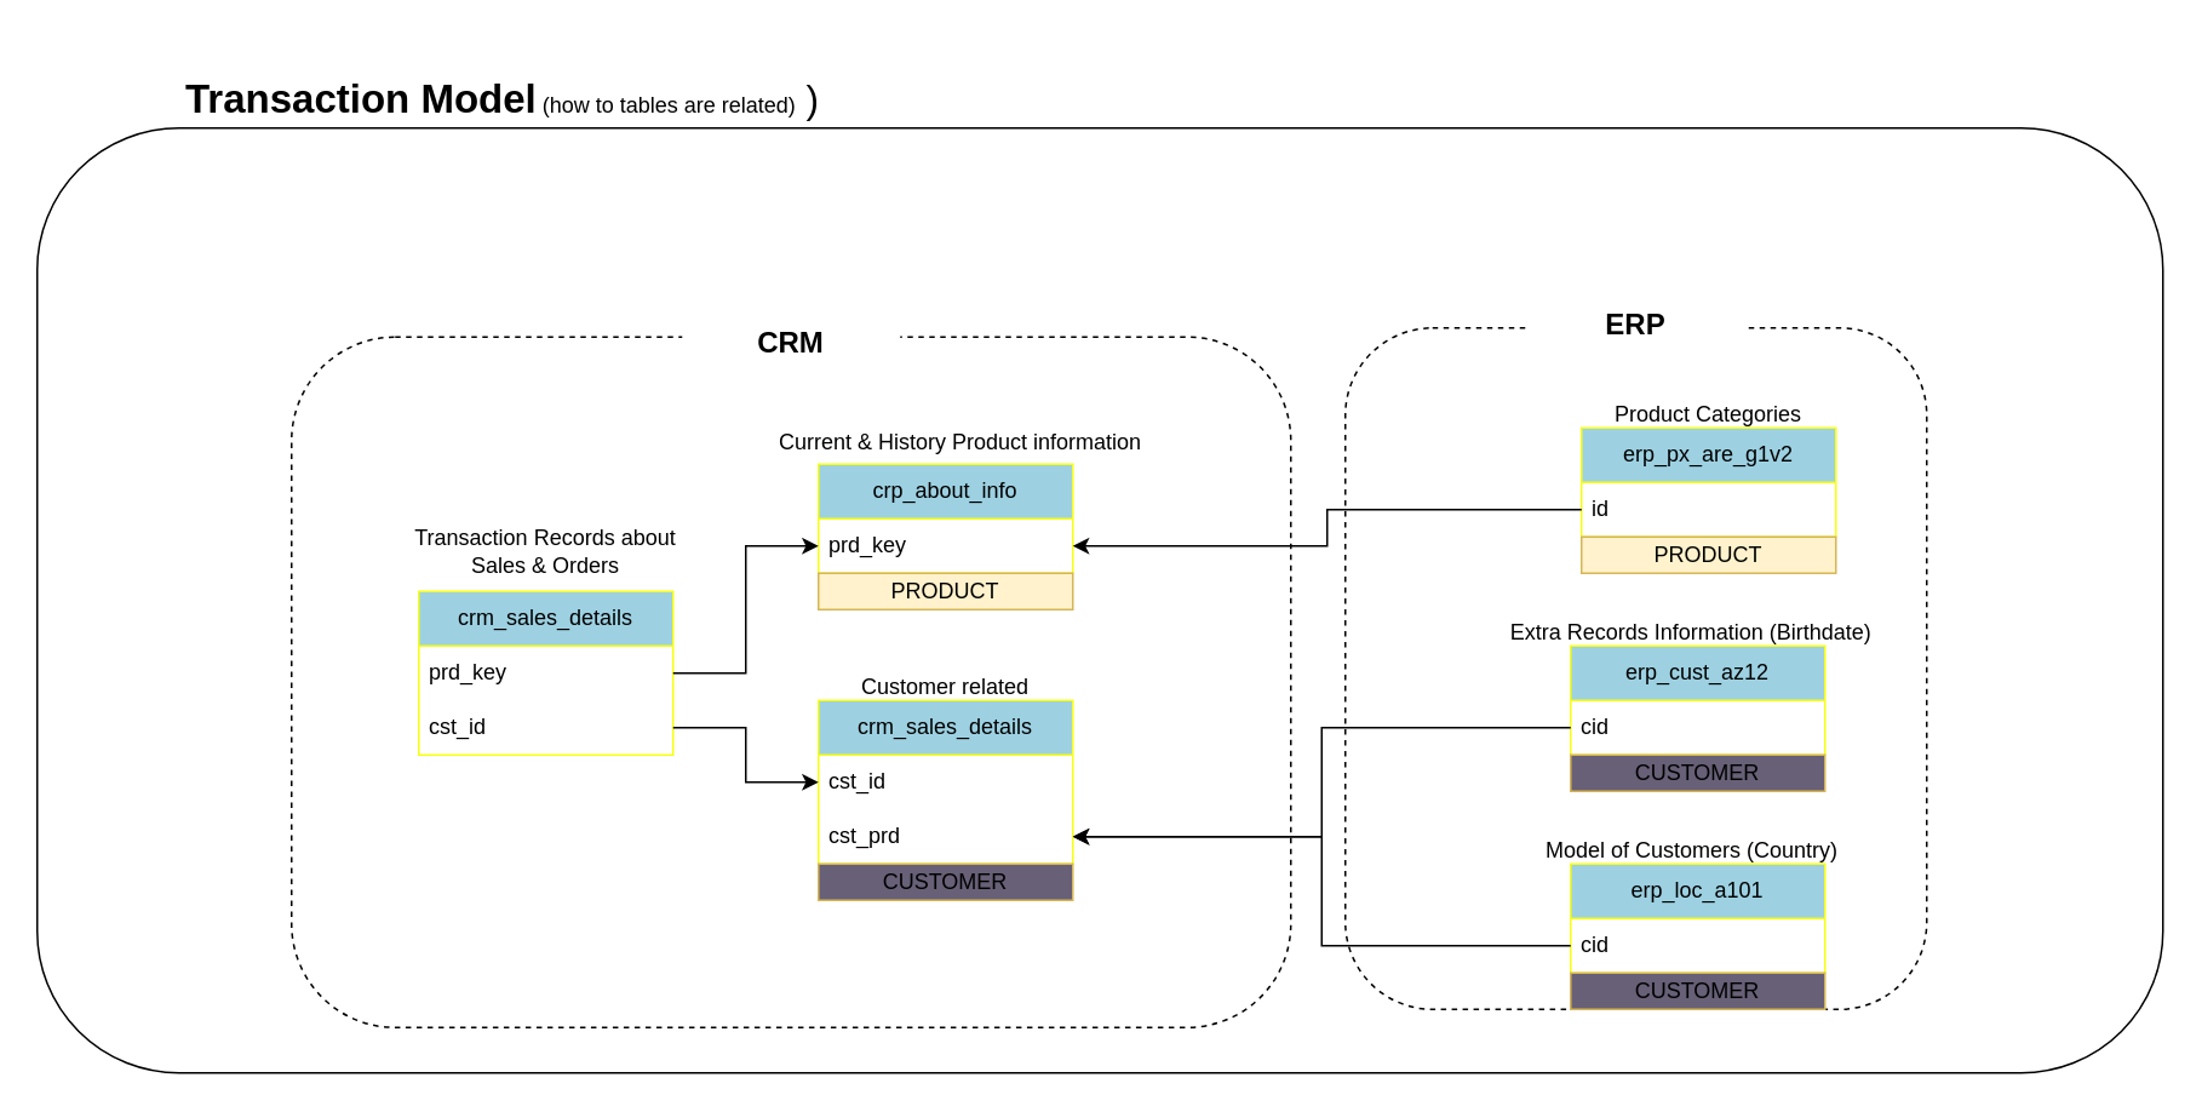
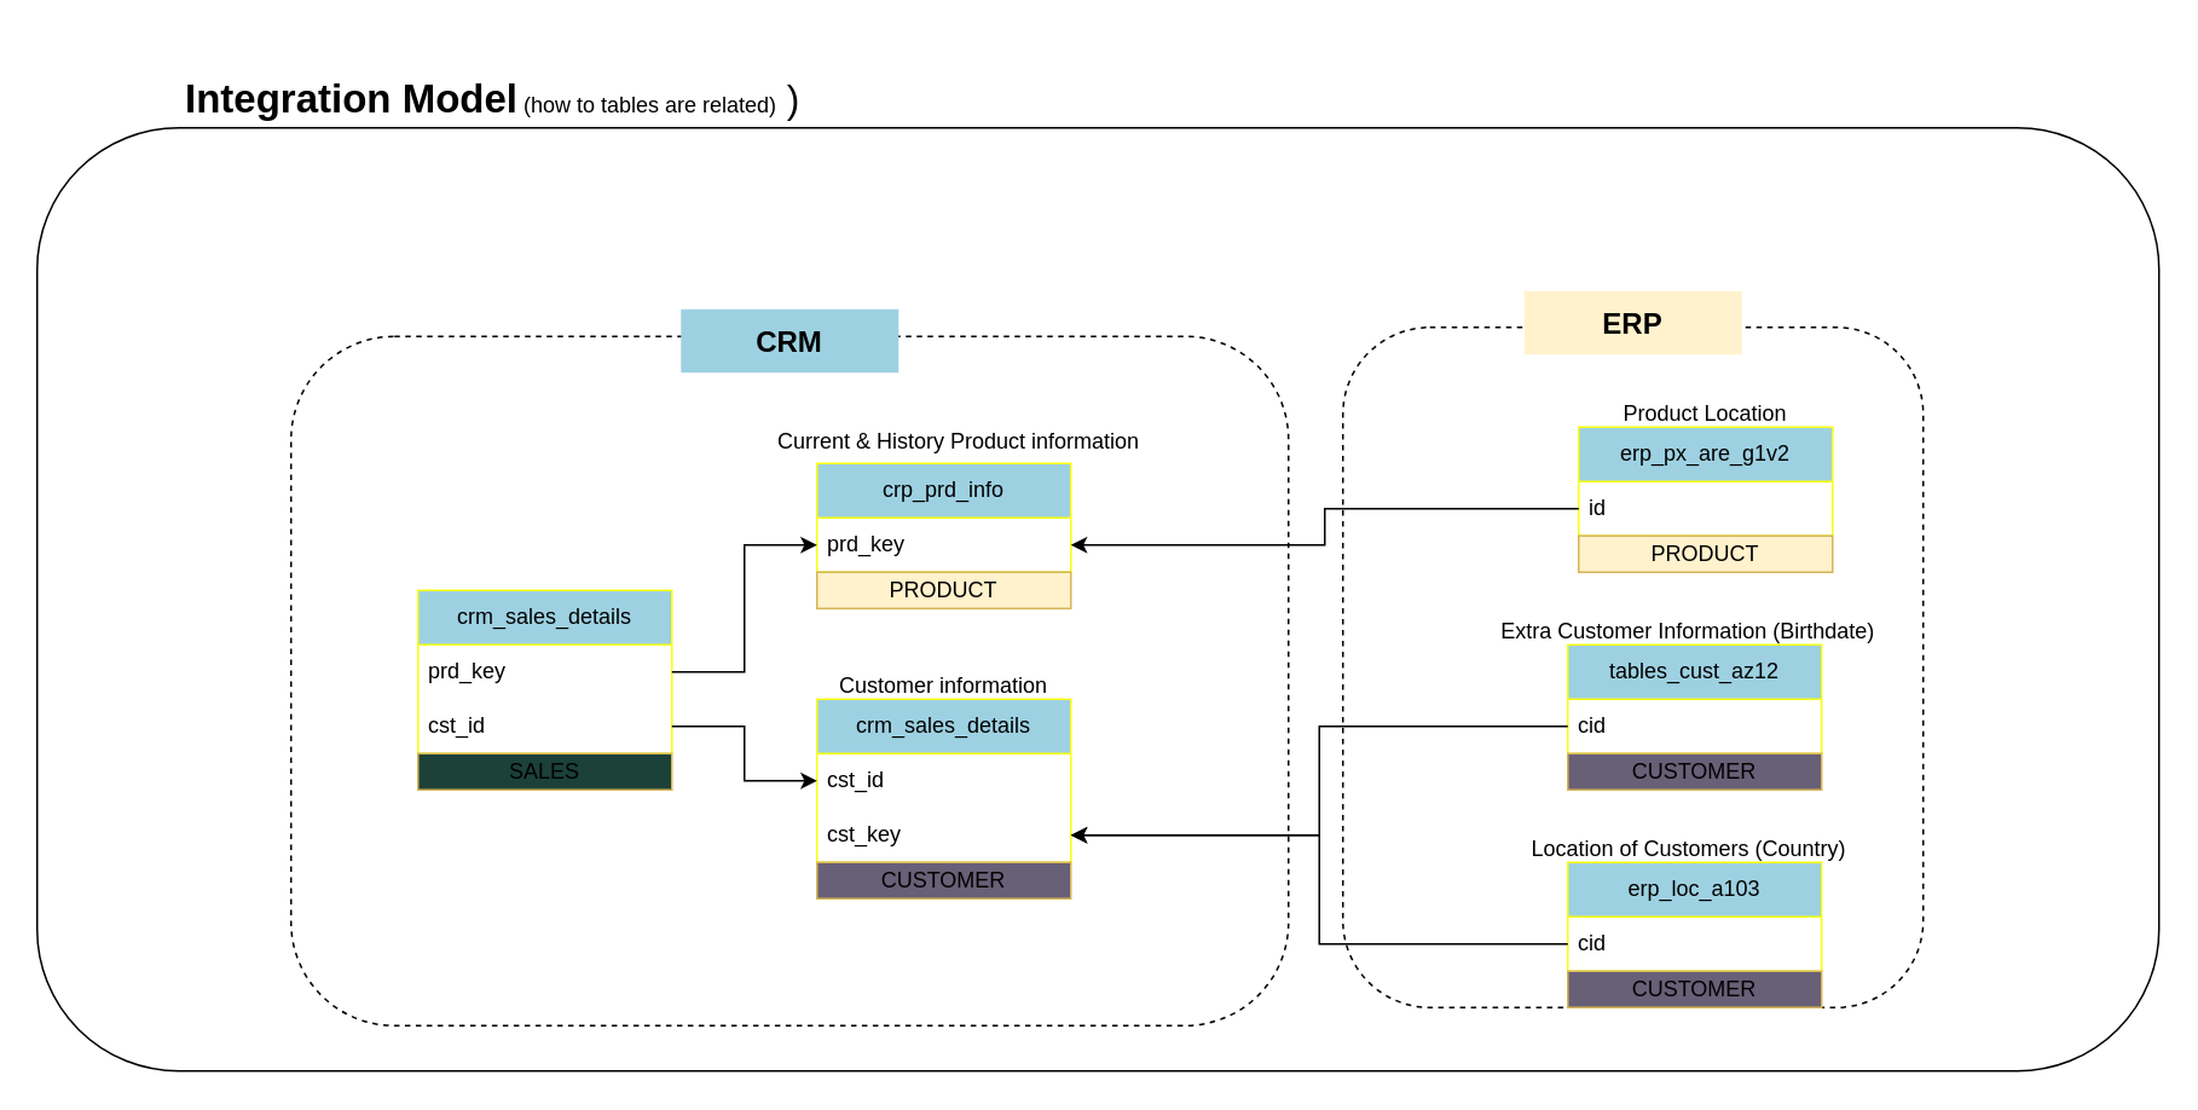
- <mxCell id="2" value="&lt;font style=&quot;&quot;&gt;&lt;b style=&quot;font-size: 22px;&quot;&gt;Transaction Model&lt;/b&gt;&lt;b&gt;&lt;font&gt; &lt;/font&gt;&lt;/b&gt;&lt;span&gt;&lt;font style=&quot;&quot;&gt;&lt;font&gt;(how to tables are related)&lt;/font&gt;&lt;span style=&quot;font-size: 21px;&quot;&gt; )&lt;/span&gt;&lt;/font&gt;&lt;/span&gt;&lt;/font&gt;" style="text;html=1;align=left;verticalAlign=middle;whiteSpace=wrap;rounded=0;" parent="1" vertex="1"><mxGeometry x="100" y="20" width="390" height="70" as="geometry" /></mxCell>
+ <mxCell id="2" value="&lt;font style=&quot;&quot;&gt;&lt;b style=&quot;font-size: 22px;&quot;&gt;Integration Model&lt;/b&gt;&lt;b&gt;&lt;font&gt; &lt;/font&gt;&lt;/b&gt;&lt;span&gt;&lt;font style=&quot;&quot;&gt;&lt;font&gt;(how to tables are related)&lt;/font&gt;&lt;span style=&quot;font-size: 21px;&quot;&gt; )&lt;/span&gt;&lt;/font&gt;&lt;/span&gt;&lt;/font&gt;" style="text;html=1;align=left;verticalAlign=middle;whiteSpace=wrap;rounded=0;" parent="1" vertex="1"><mxGeometry x="100" y="20" width="390" height="70" as="geometry" /></mxCell>
- <mxCell id="25" value="&lt;b&gt;&lt;font style=&quot;font-size: 16px;&quot;&gt;ERP&lt;/font&gt;&lt;/b&gt;" style="rounded=0;whiteSpace=wrap;html=1;strokeColor=none;" parent="1" vertex="1"><mxGeometry x="840" y="160" width="120" height="35" as="geometry" /></mxCell>
+ <mxCell id="25" value="&lt;b&gt;&lt;font style=&quot;font-size: 16px;&quot;&gt;ERP&lt;/font&gt;&lt;/b&gt;" style="rounded=0;whiteSpace=wrap;html=1;strokeColor=none;fillColor=#fff2cc;" parent="1" vertex="1"><mxGeometry x="840" y="160" width="120" height="35" as="geometry" /></mxCell>
- <mxCell id="24" value="&lt;b&gt;&lt;font style=&quot;font-size: 16px;&quot;&gt;CRM&lt;/font&gt;&lt;/b&gt;" style="rounded=0;whiteSpace=wrap;html=1;strokeColor=none;" parent="1" vertex="1"><mxGeometry x="375" y="170" width="120" height="35" as="geometry" /></mxCell>
+ <mxCell id="24" value="&lt;b&gt;&lt;font style=&quot;font-size: 16px;&quot;&gt;CRM&lt;/font&gt;&lt;/b&gt;" style="rounded=0;whiteSpace=wrap;html=1;strokeColor=none;fillColor=#9dd1e2;" parent="1" vertex="1"><mxGeometry x="375" y="170" width="120" height="35" as="geometry" /></mxCell>
- <mxCell id="29" value="Product Categories" style="text;html=1;align=center;verticalAlign=middle;whiteSpace=wrap;rounded=0;" parent="1" vertex="1"><mxGeometry x="865" y="205" width="150" height="45" as="geometry" /></mxCell>
+ <mxCell id="29" value="Product Location" style="text;html=1;align=center;verticalAlign=middle;whiteSpace=wrap;rounded=0;" parent="1" vertex="1"><mxGeometry x="865" y="205" width="150" height="45" as="geometry" /></mxCell>
- <mxCell id="6" value="&lt;font style=&quot;color: rgb(0, 0, 0);&quot;&gt;crp_about_info&lt;/font&gt;" style="swimlane;fontStyle=0;childLayout=stackLayout;horizontal=1;startSize=30;horizontalStack=0;resizeParent=1;resizeParentMax=0;resizeLast=0;collapsible=1;marginBottom=0;whiteSpace=wrap;html=1;fillColor=#9DD1E2;fontColor=#ffffff;strokeColor=#F7FF12;" parent="1" vertex="1"><mxGeometry y="255" width="140" height="60" as="geometry" x="450" /></mxCell>
+ <mxCell id="6" value="&lt;font style=&quot;color: rgb(0, 0, 0);&quot;&gt;crp_prd_info&lt;/font&gt;" style="swimlane;fontStyle=0;childLayout=stackLayout;horizontal=1;startSize=30;horizontalStack=0;resizeParent=1;resizeParentMax=0;resizeLast=0;collapsible=1;marginBottom=0;whiteSpace=wrap;html=1;fillColor=#9DD1E2;fontColor=#ffffff;strokeColor=#F7FF12;" parent="1" vertex="1"><mxGeometry y="255" width="140" height="60" as="geometry" x="450" /></mxCell>
- <mxCell id="26" value="Transaction Records about&lt;div&gt;Sales &amp;amp; Orders&lt;/div&gt;" style="text;html=1;align=center;verticalAlign=middle;whiteSpace=wrap;rounded=0;" parent="1" vertex="1"><mxGeometry x="225" y="280" width="150" height="45" as="geometry" /></mxCell>
- <mxCell id="30" value="Extra Records Information (Birthdate)" style="text;html=1;align=center;verticalAlign=middle;whiteSpace=wrap;rounded=0;" parent="1" vertex="1"><mxGeometry x="795.25" y="325" width="271" height="45" as="geometry" /></mxCell>
+ <mxCell id="30" value="Extra Customer Information (Birthdate)" style="text;html=1;align=center;verticalAlign=middle;whiteSpace=wrap;rounded=0;" parent="1" vertex="1"><mxGeometry x="795.25" y="325" width="271" height="45" as="geometry" /></mxCell>
- <mxCell id="13" value="&lt;font style=&quot;color: rgb(0, 0, 0);&quot;&gt;erp_cust_az12&lt;/font&gt;" style="swimlane;fontStyle=0;childLayout=stackLayout;horizontal=1;startSize=30;horizontalStack=0;resizeParent=1;resizeParentMax=0;resizeLast=0;collapsible=1;marginBottom=0;whiteSpace=wrap;html=1;fillColor=#9DD1E2;fontColor=#ffffff;strokeColor=#F7FF12;" parent="1" vertex="1"><mxGeometry x="864" y="355" width="140" height="60" as="geometry" /></mxCell>
+ <mxCell id="13" value="&lt;font style=&quot;color: rgb(0, 0, 0);&quot;&gt;tables_cust_az12&lt;/font&gt;" style="swimlane;fontStyle=0;childLayout=stackLayout;horizontal=1;startSize=30;horizontalStack=0;resizeParent=1;resizeParentMax=0;resizeLast=0;collapsible=1;marginBottom=0;whiteSpace=wrap;html=1;fillColor=#9DD1E2;fontColor=#ffffff;strokeColor=#F7FF12;" parent="1" vertex="1"><mxGeometry x="864" y="355" width="140" height="60" as="geometry" /></mxCell>
- <mxCell id="27" value="Customer related" style="text;html=1;align=center;verticalAlign=middle;whiteSpace=wrap;rounded=0;" parent="1" vertex="1"><mxGeometry x="445" y="355" width="150" height="45" as="geometry" /></mxCell>
+ <mxCell id="27" value="Customer information" style="text;html=1;align=center;verticalAlign=middle;whiteSpace=wrap;rounded=0;" parent="1" vertex="1"><mxGeometry x="445" y="355" width="150" height="45" as="geometry" /></mxCell>
+ <mxCell id="38" value="&lt;font style=&quot;color: rgb(0, 0, 0);&quot;&gt;SALES&lt;/font&gt;" style="text;html=1;strokeColor=#d6b656;fillColor=#1C4139;align=center;verticalAlign=middle;whiteSpace=wrap;overflow=hidden;" vertex="1" parent="1"><mxGeometry x="230" y="415" width="140" height="20" as="geometry" /></mxCell>
- <mxCell id="10" value="cst_prd" style="text;strokeColor=none;fillColor=none;align=left;verticalAlign=middle;spacingLeft=4;spacingRight=4;overflow=hidden;points=[[0,0.5],[1,0.5]];portConstraint=eastwest;rotatable=0;whiteSpace=wrap;html=1;" parent="8" vertex="1"><mxGeometry y="60" width="140" height="30" as="geometry" /></mxCell>
+ <mxCell id="10" value="cst_key" style="text;strokeColor=none;fillColor=none;align=left;verticalAlign=middle;spacingLeft=4;spacingRight=4;overflow=hidden;points=[[0,0.5],[1,0.5]];portConstraint=eastwest;rotatable=0;whiteSpace=wrap;html=1;" parent="8" vertex="1"><mxGeometry y="60" width="140" height="30" as="geometry" /></mxCell>
- <mxCell id="31" value="Model of Customers (Country)" style="text;html=1;align=center;verticalAlign=middle;whiteSpace=wrap;rounded=0;" parent="1" vertex="1"><mxGeometry x="840" y="450" width="181.5" height="35" as="geometry" /></mxCell>
+ <mxCell id="31" value="Location of Customers (Country)" style="text;html=1;align=center;verticalAlign=middle;whiteSpace=wrap;rounded=0;" parent="1" vertex="1"><mxGeometry x="840" y="450" width="181.5" height="35" as="geometry" /></mxCell>
- <mxCell id="15" value="&lt;font style=&quot;color: rgb(0, 0, 0);&quot;&gt;erp_loc_a101&lt;/font&gt;" style="swimlane;fontStyle=0;childLayout=stackLayout;horizontal=1;startSize=30;horizontalStack=0;resizeParent=1;resizeParentMax=0;resizeLast=0;collapsible=1;marginBottom=0;whiteSpace=wrap;html=1;fillColor=#9DD1E2;fontColor=#ffffff;strokeColor=#F7FF12;" parent="1" vertex="1"><mxGeometry x="864" y="475" width="140" height="60" as="geometry" /></mxCell>
+ <mxCell id="15" value="&lt;font style=&quot;color: rgb(0, 0, 0);&quot;&gt;erp_loc_a103&lt;/font&gt;" style="swimlane;fontStyle=0;childLayout=stackLayout;horizontal=1;startSize=30;horizontalStack=0;resizeParent=1;resizeParentMax=0;resizeLast=0;collapsible=1;marginBottom=0;whiteSpace=wrap;html=1;fillColor=#9DD1E2;fontColor=#ffffff;strokeColor=#F7FF12;" parent="1" vertex="1"><mxGeometry x="864" y="475" width="140" height="60" as="geometry" /></mxCell>
